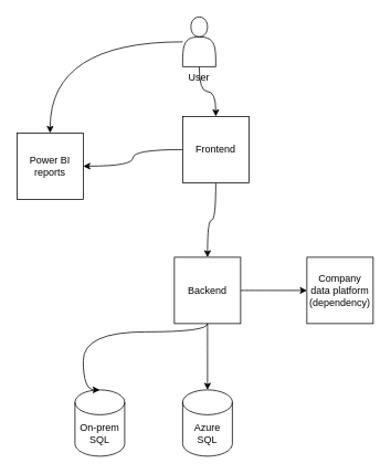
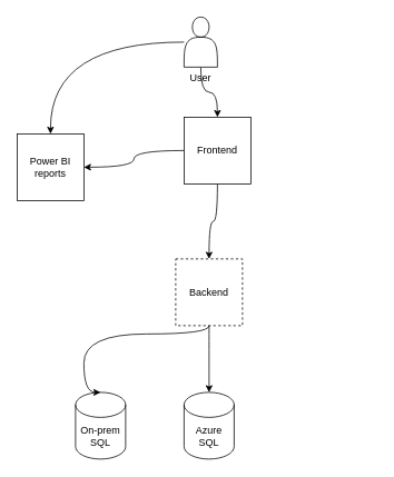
- <mxCell id="6" value="Backend" style="whiteSpace=wrap;html=1;aspect=fixed;" vertex="1" parent="1"><mxGeometry x="210" y="310" width="80" height="80" as="geometry" /></mxCell>
+ <mxCell id="6" value="Backend" style="whiteSpace=wrap;html=1;aspect=fixed;dashed=1;" vertex="1" parent="1"><mxGeometry x="210" y="310" width="80" height="80" as="geometry" /></mxCell>
- <mxCell id="5" style="edgeStyle=orthogonalEdgeStyle;rounded=0;orthogonalLoop=1;jettySize=auto;html=1;curved=1;" edge="1" parent="1" source="6" target="9"><mxGeometry relative="1" as="geometry" /></mxCell>
- <mxCell id="9" value="Company data platform (dependency)" style="whiteSpace=wrap;html=1;aspect=fixed;" vertex="1" parent="1"><mxGeometry x="370" y="310" width="80" height="80" as="geometry" /></mxCell>
